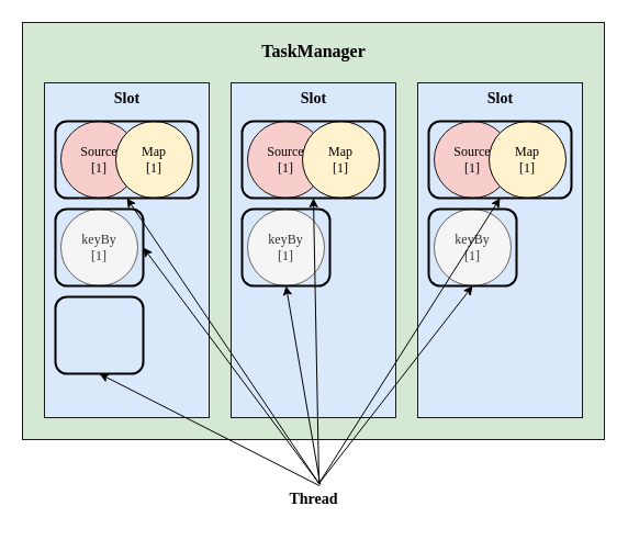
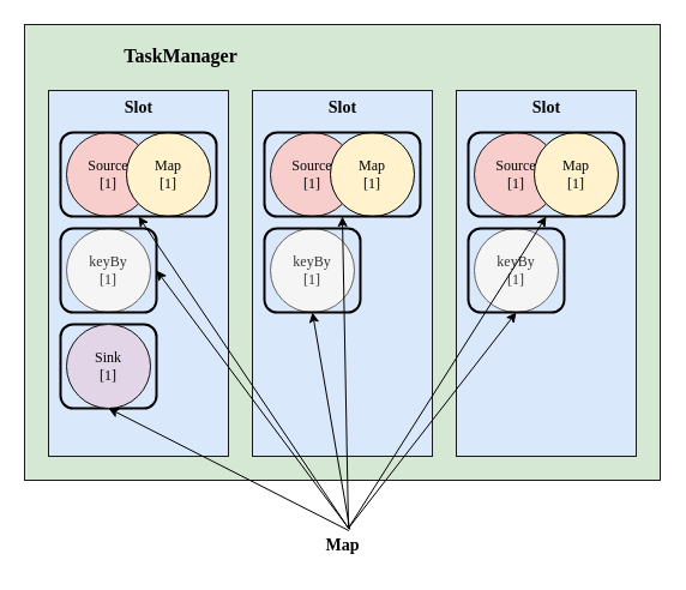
- <mxCell id="26" value="&lt;b&gt;&lt;font style=&quot;font-size: 16px;&quot; face=&quot;Verdana&quot;&gt;TaskManager&lt;/font&gt;&lt;/b&gt;" style="text;html=1;align=center;verticalAlign=middle;resizable=0;points=[];autosize=1;strokeColor=none;fillColor=none;" vertex="1" parent="1"><mxGeometry x="215" y="31" width="140" height="30" as="geometry" /></mxCell>
+ <mxCell id="26" value="&lt;b&gt;&lt;font style=&quot;font-size: 16px;&quot; face=&quot;Verdana&quot;&gt;TaskManager&lt;/font&gt;&lt;/b&gt;" style="text;html=1;align=center;verticalAlign=middle;resizable=0;points=[];autosize=1;strokeColor=none;fillColor=none;" vertex="1" parent="1"><mxGeometry x="80" y="31" width="140" height="30" as="geometry" /></mxCell>
+ <mxCell id="11" value="&lt;font style=&quot;font-size: 12px;&quot; face=&quot;Verdana&quot;&gt;Sink&lt;br&gt;[1]&lt;br&gt;&lt;/font&gt;" style="ellipse;whiteSpace=wrap;html=1;aspect=fixed;fillColor=#e1d5e7;strokeColor=#121112;" vertex="1" parent="1"><mxGeometry x="55" y="270" width="70" height="70" as="geometry" /></mxCell>
- <mxCell id="27" value="&lt;b&gt;&lt;font style=&quot;font-size: 14px;&quot; face=&quot;Verdana&quot;&gt;Thread&lt;/font&gt;&lt;/b&gt;" style="text;html=1;align=center;verticalAlign=middle;resizable=0;points=[];autosize=1;strokeColor=none;fillColor=none;" vertex="1" parent="1"><mxGeometry x="245" y="440" width="80" height="30" as="geometry" /></mxCell>
+ <mxCell id="27" value="&lt;b&gt;&lt;font style=&quot;font-size: 14px;&quot; face=&quot;Verdana&quot;&gt;Map&lt;/font&gt;&lt;/b&gt;" style="text;html=1;align=center;verticalAlign=middle;resizable=0;points=[];autosize=1;strokeColor=none;fillColor=none;" vertex="1" parent="1"><mxGeometry x="245" y="440" width="80" height="30" as="geometry" /></mxCell>
